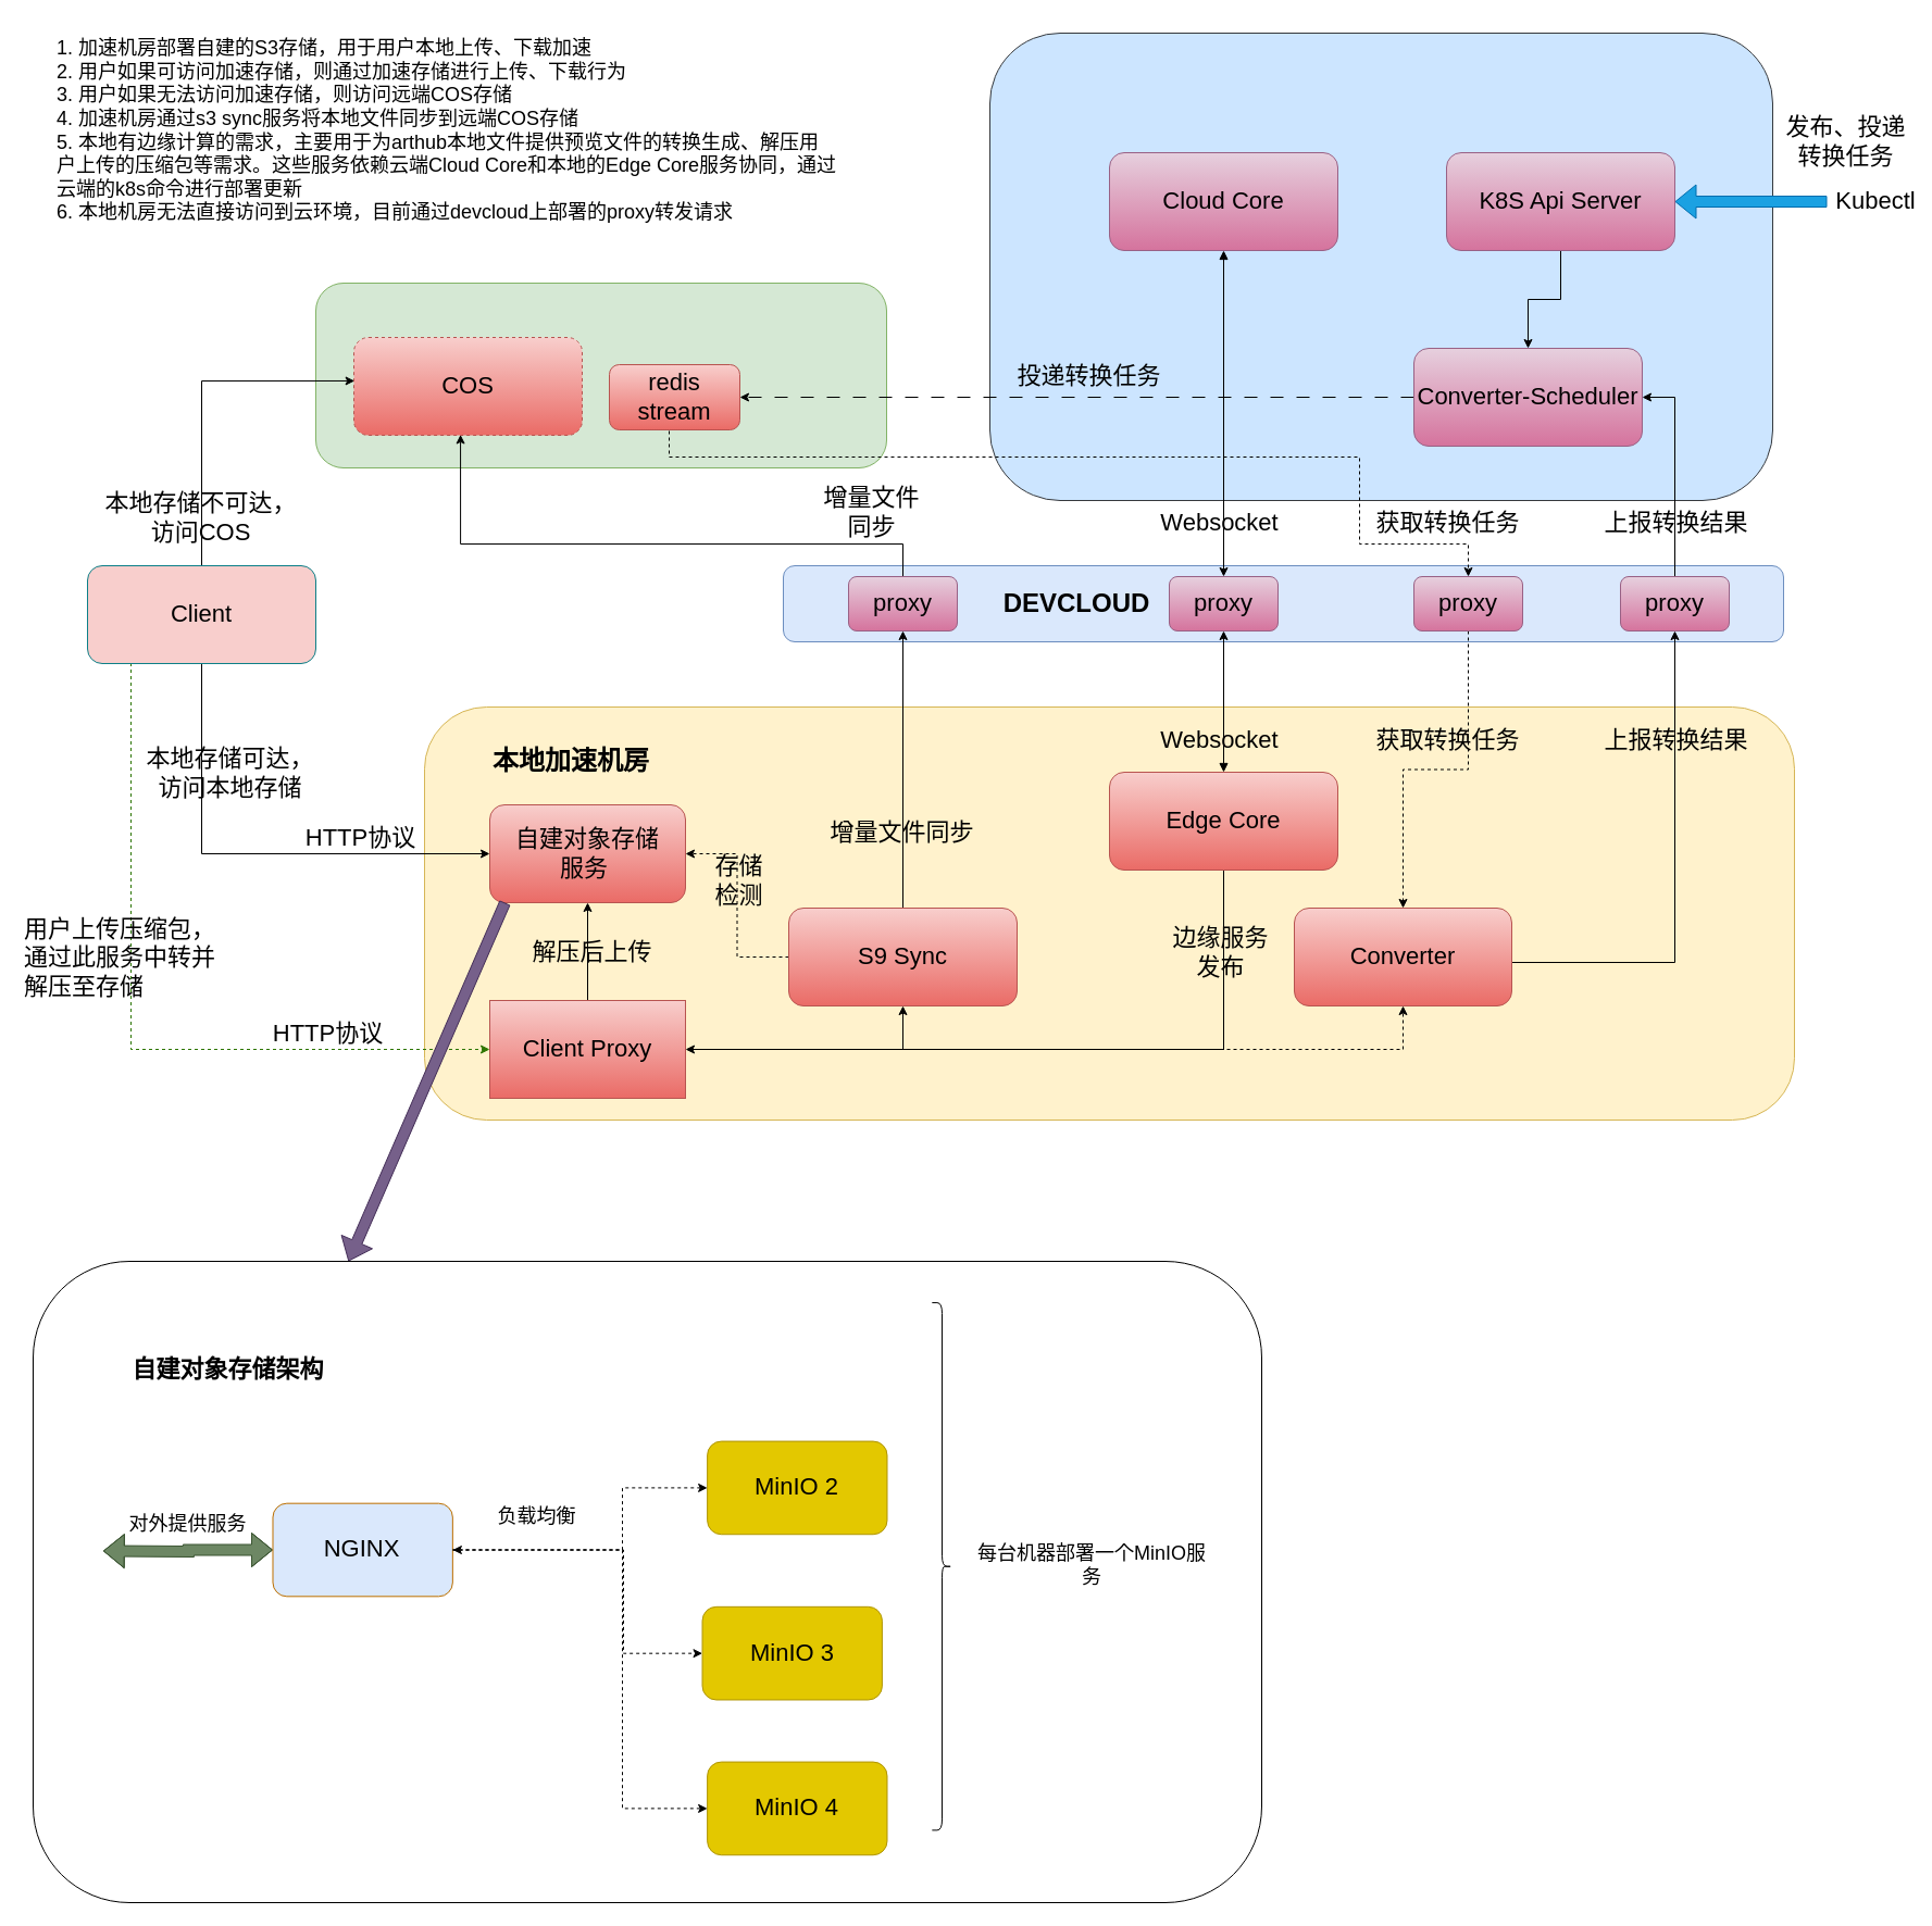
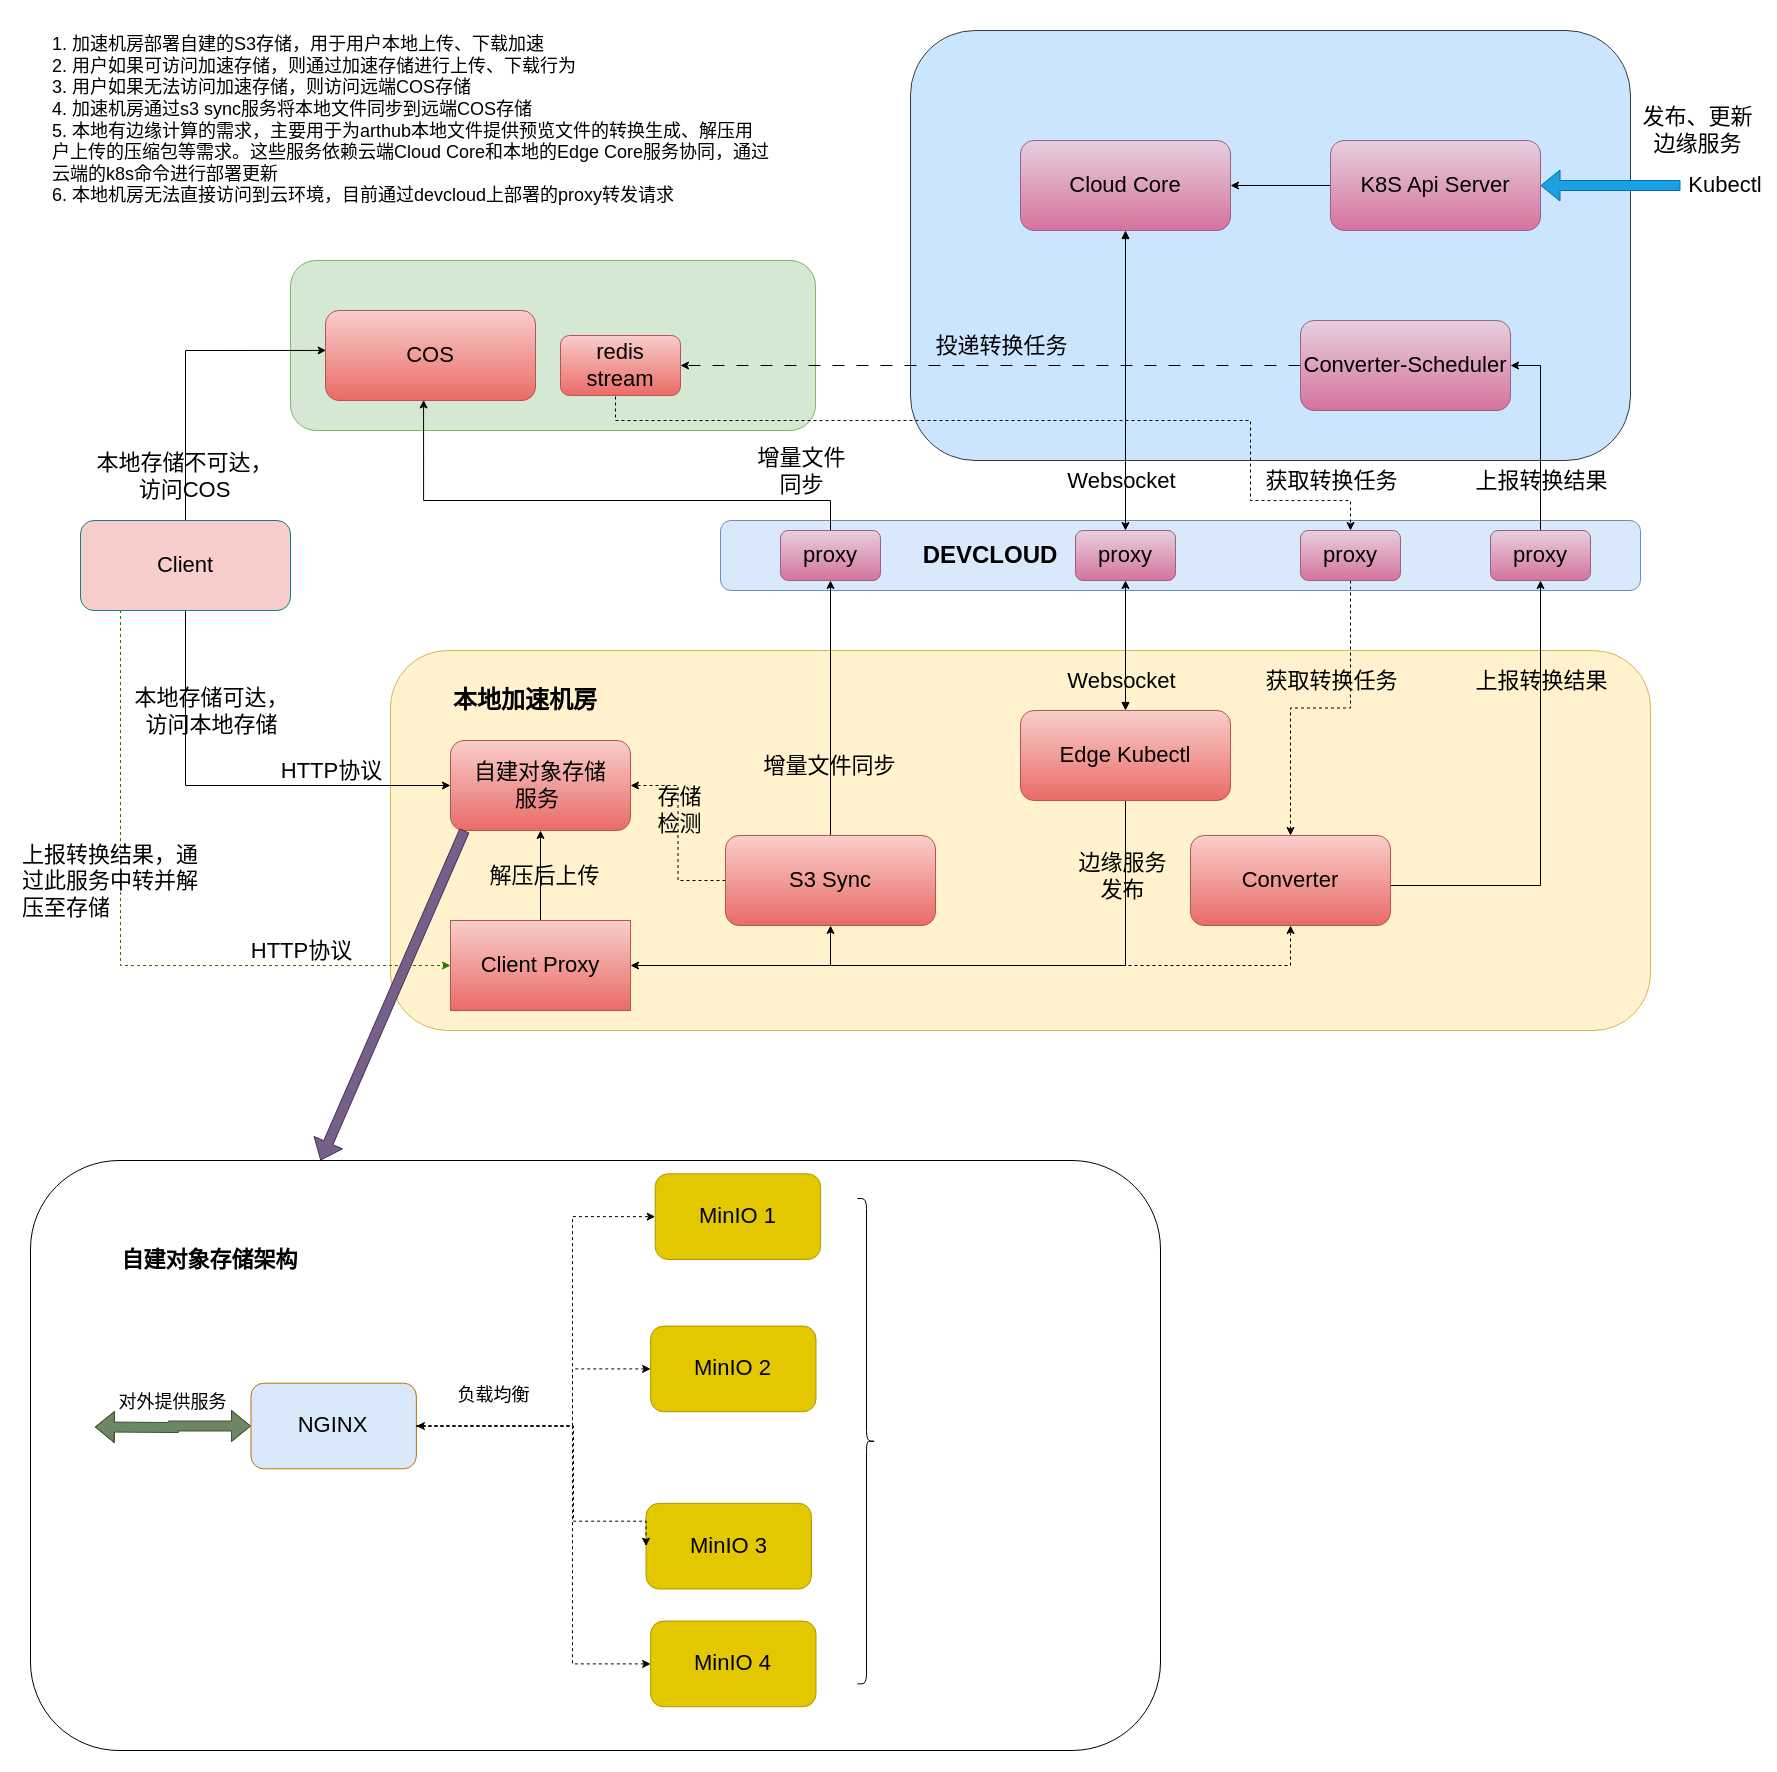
- <mxCell id="54" value="&lt;font style=&quot;font-size: 22px;&quot;&gt;发布、投递转换任务&lt;/font&gt;" style="text;html=1;strokeColor=none;fillColor=none;align=center;verticalAlign=middle;whiteSpace=wrap;rounded=0;" parent="1" vertex="1"><mxGeometry x="1640" y="110" width="115" height="40" as="geometry" /></mxCell>
+ <mxCell id="54" value="&lt;font style=&quot;font-size: 22px;&quot;&gt;发布、更新边缘服务&lt;/font&gt;" style="text;html=1;strokeColor=none;fillColor=none;align=center;verticalAlign=middle;whiteSpace=wrap;rounded=0;" parent="1" vertex="1"><mxGeometry x="1640" y="110" width="115" height="40" as="geometry" /></mxCell>
- <mxCell id="40" style="edgeStyle=orthogonalEdgeStyle;rounded=0;orthogonalLoop=1;jettySize=auto;html=1;" parent="1" source="49" target="11" edge="1"><mxGeometry relative="1" as="geometry" /></mxCell>
+ <mxCell id="40" style="edgeStyle=orthogonalEdgeStyle;rounded=0;orthogonalLoop=1;jettySize=auto;html=1;entryX=1;entryY=0.5;entryDx=0;entryDy=0;" parent="1" source="49" target="32" edge="1"><mxGeometry relative="1" as="geometry" /></mxCell>
- <mxCell id="23" value="&lt;font style=&quot;font-size: 22px;&quot;&gt;COS&lt;/font&gt;" style="rounded=1;whiteSpace=wrap;html=1;fillColor=#f8cecc;gradientColor=#ea6b66;strokeColor=#b85450;dashed=1;" parent="1" vertex="1"><mxGeometry x="325" y="310" width="210" height="90" as="geometry" /></mxCell>
+ <mxCell id="23" value="&lt;font style=&quot;font-size: 22px;&quot;&gt;COS&lt;/font&gt;" style="rounded=1;whiteSpace=wrap;html=1;fillColor=#f8cecc;gradientColor=#ea6b66;strokeColor=#b85450;" parent="1" vertex="1"><mxGeometry x="325" y="310" width="210" height="90" as="geometry" /></mxCell>
- <mxCell id="39" value="Edge Core" style="rounded=1;whiteSpace=wrap;html=1;fontSize=22;fillColor=#f8cecc;gradientColor=#ea6b66;strokeColor=#b85450;" parent="1" vertex="1"><mxGeometry x="1020" y="710" width="210" height="90" as="geometry" /></mxCell>
+ <mxCell id="39" value="Edge Kubectl" style="rounded=1;whiteSpace=wrap;html=1;fontSize=22;fillColor=#f8cecc;gradientColor=#ea6b66;strokeColor=#b85450;" parent="1" vertex="1"><mxGeometry x="1020" y="710" width="210" height="90" as="geometry" /></mxCell>
- <mxCell id="58" value="&lt;span style=&quot;font-size: 22px;&quot;&gt;用户上传压缩包，通过此服务中转并解压至存储&lt;/span&gt;" style="text;whiteSpace=wrap;html=1;" parent="1" vertex="1"><mxGeometry x="20" y="835" width="190" height="80" as="geometry" /></mxCell>
+ <mxCell id="58" value="&lt;span style=&quot;font-size: 22px;&quot;&gt;上报转换结果，通过此服务中转并解压至存储&lt;/span&gt;" style="text;whiteSpace=wrap;html=1;" parent="1" vertex="1"><mxGeometry x="20" y="835" width="190" height="80" as="geometry" /></mxCell>
- <mxCell id="30" value="S9 Sync" style="rounded=1;whiteSpace=wrap;html=1;fontSize=22;fillColor=#f8cecc;gradientColor=#ea6b66;strokeColor=#b85450;" parent="1" vertex="1"><mxGeometry x="725" y="835" width="210" height="90" as="geometry" /></mxCell>
+ <mxCell id="30" value="S3 Sync" style="rounded=1;whiteSpace=wrap;html=1;fontSize=22;fillColor=#f8cecc;gradientColor=#ea6b66;strokeColor=#b85450;" parent="1" vertex="1"><mxGeometry x="725" y="835" width="210" height="90" as="geometry" /></mxCell>
+ <mxCell id="68" value="MinIO 1" style="rounded=1;whiteSpace=wrap;html=1;fontSize=22;fillColor=#e3c800;strokeColor=#B09500;fontColor=#000000;" vertex="1" parent="64"><mxGeometry x="624.715" y="13.323" width="165.366" height="85.645" as="geometry" /></mxCell>
+ <mxCell id="69" style="edgeStyle=orthogonalEdgeStyle;rounded=0;orthogonalLoop=1;jettySize=auto;html=1;exitX=1;exitY=0.5;exitDx=0;exitDy=0;entryX=0;entryY=0.5;entryDx=0;entryDy=0;dashed=1;" edge="1" parent="64" source="67" target="68"><mxGeometry relative="1" as="geometry"><Array as="points"><mxPoint x="542.033" y="265.5" /><mxPoint x="542.033" y="56.145" /></Array></mxGeometry></mxCell>
- <mxCell id="78" value="&lt;span style=&quot;font-size: 18px;&quot;&gt;每台机器部署一个MinIO服务&lt;/span&gt;" style="text;html=1;strokeColor=none;fillColor=none;align=center;verticalAlign=middle;whiteSpace=wrap;rounded=0;" vertex="1" parent="64"><mxGeometry x="863.577" y="241.71" width="220.488" height="76.129" as="geometry" /></mxCell>
- <mxCell id="72" value="MinIO 3" style="rounded=1;whiteSpace=wrap;html=1;fontSize=22;fillColor=#e3c800;strokeColor=#B09500;fontColor=#000000;" vertex="1" parent="64"><mxGeometry x="615.528" y="317.839" width="165.366" height="85.645" as="geometry" /></mxCell>
+ <mxCell id="72" value="MinIO 3" style="rounded=1;whiteSpace=wrap;html=1;fontSize=22;fillColor=#e3c800;strokeColor=#B09500;fontColor=#000000;" vertex="1" parent="64"><mxGeometry x="615.528" y="342.839" width="165.366" height="85.645" as="geometry" /></mxCell>
